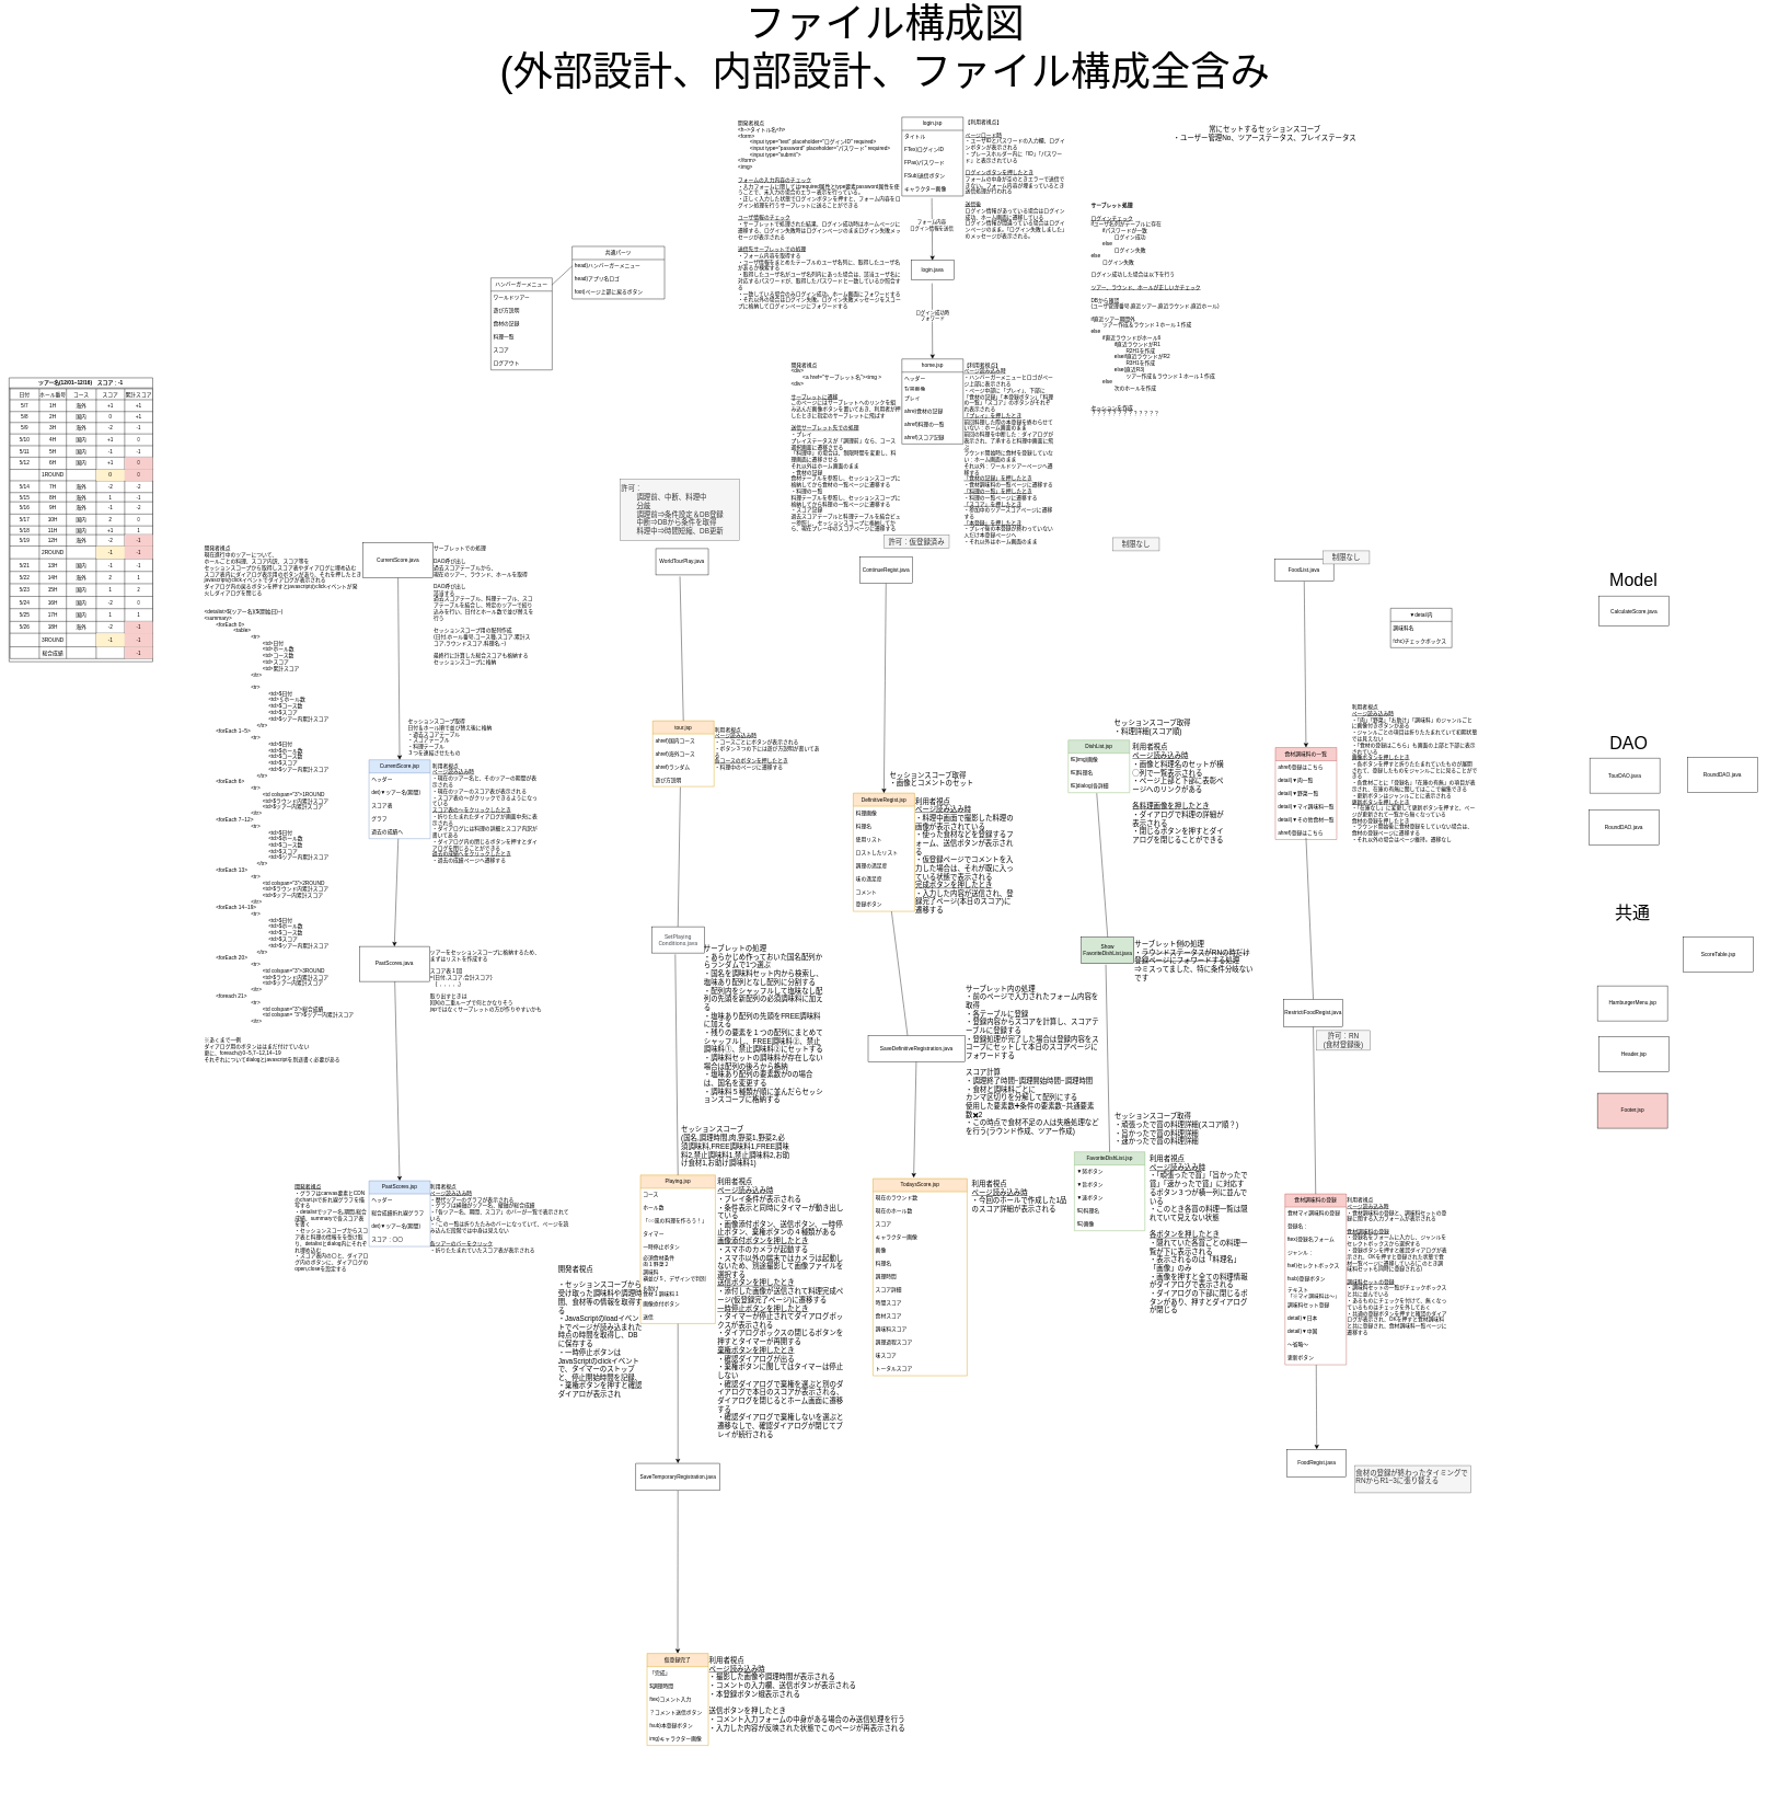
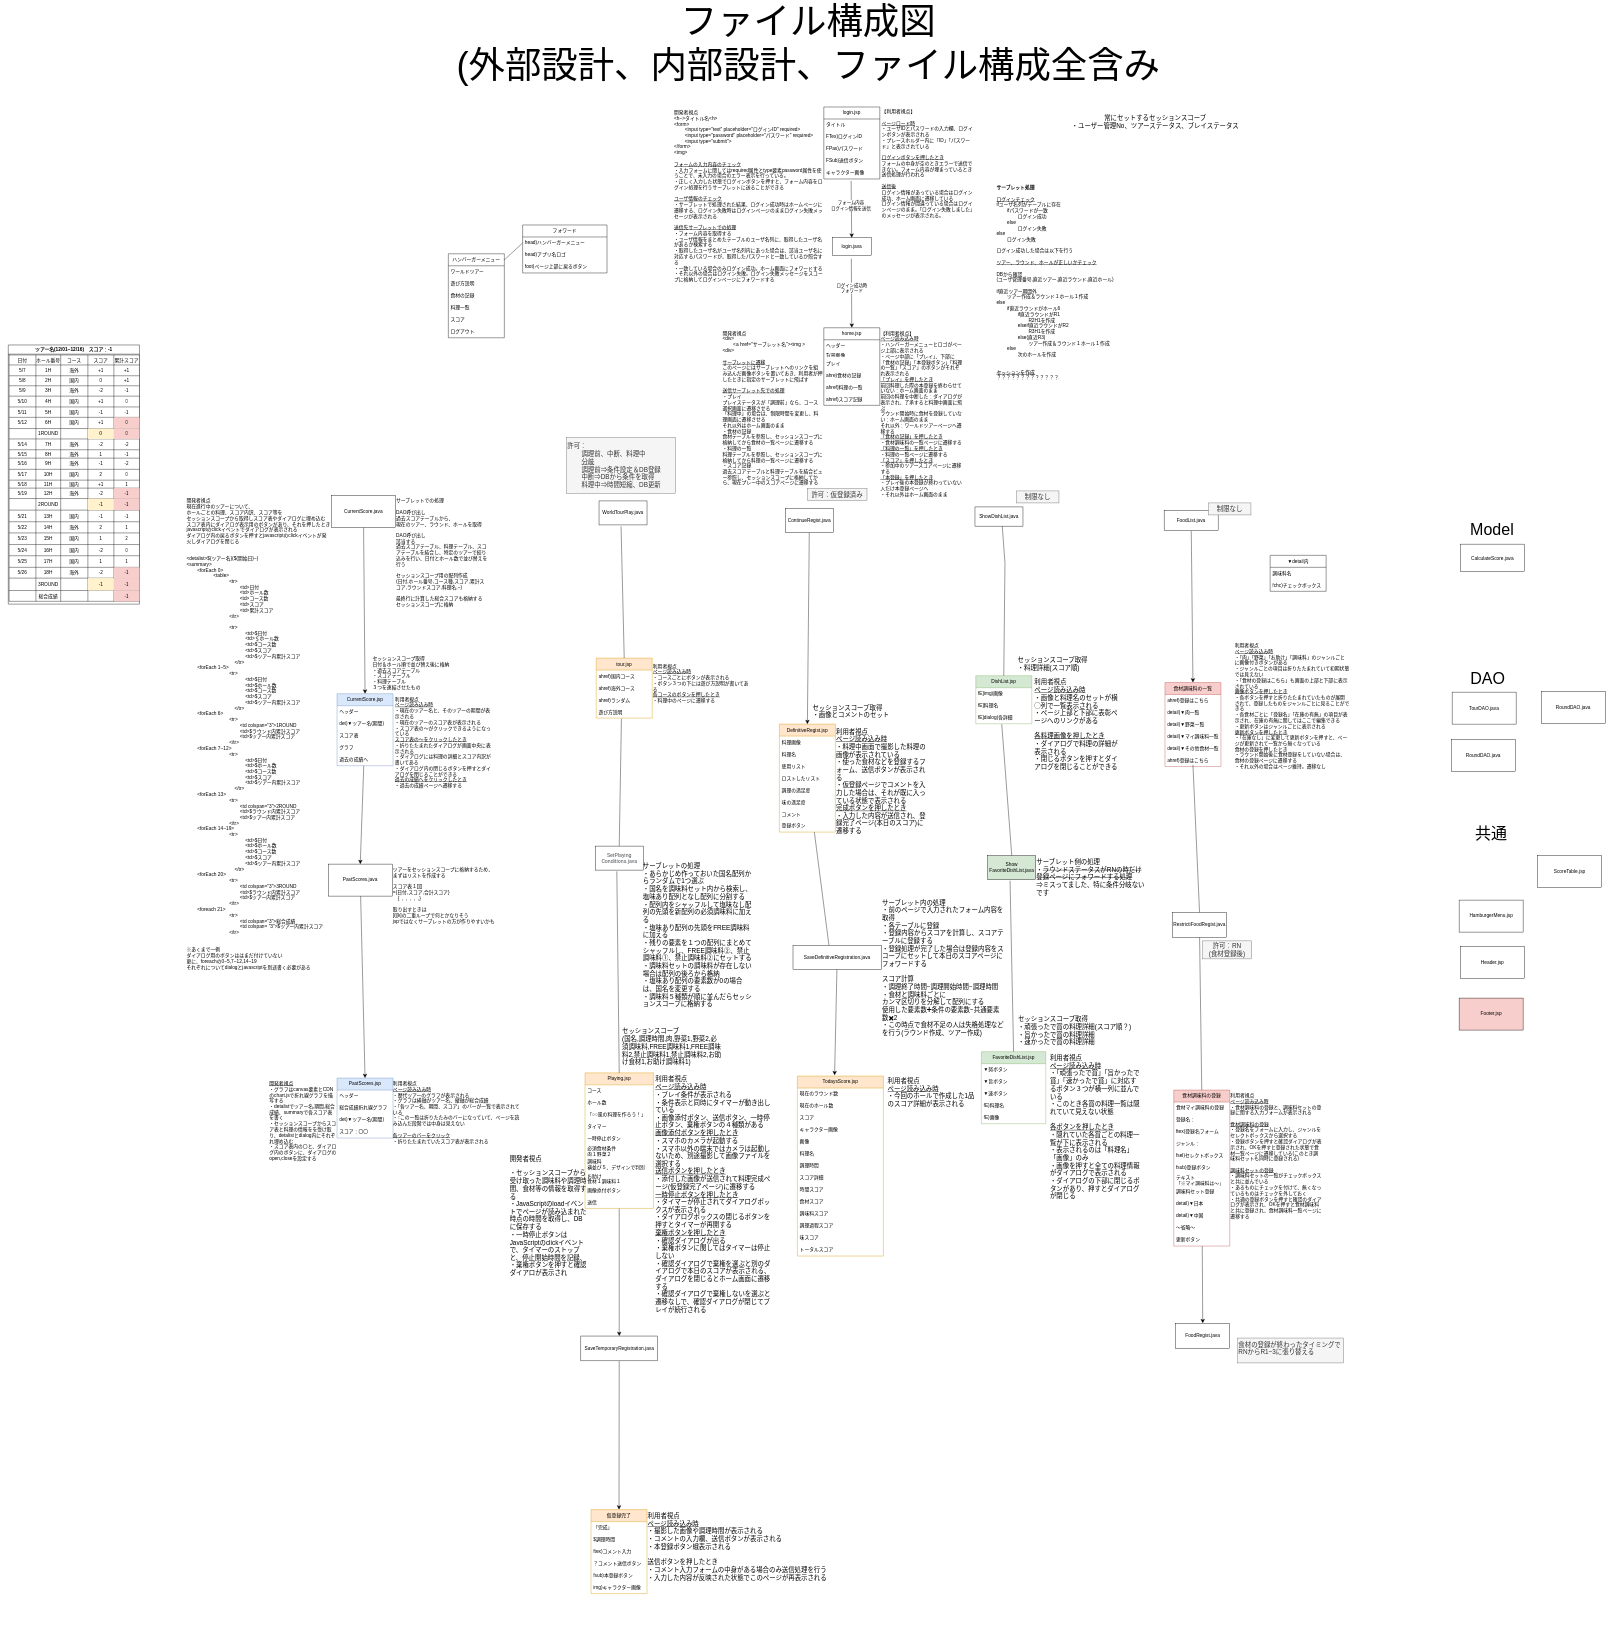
- <mxCell id="112" value="共通パーツ" style="swimlane;fontStyle=0;childLayout=stackLayout;horizontal=1;startSize=30;horizontalStack=0;resizeParent=1;resizeParentMax=0;resizeLast=0;collapsible=1;marginBottom=0;whiteSpace=wrap;html=1;" vertex="1" parent="1"><mxGeometry x="1306" y="550" width="211" height="120" as="geometry" /></mxCell>
+ <mxCell id="112" value="フォワード" style="swimlane;fontStyle=0;childLayout=stackLayout;horizontal=1;startSize=30;horizontalStack=0;resizeParent=1;resizeParentMax=0;resizeLast=0;collapsible=1;marginBottom=0;whiteSpace=wrap;html=1;" vertex="1" parent="1"><mxGeometry x="1306" y="550" width="211" height="120" as="geometry" /></mxCell>
+ <mxCell id="124" value="ShowDishList.java" style="whiteSpace=wrap;html=1;" vertex="1" parent="1"><mxGeometry x="2437" y="1255" width="120" height="48.03" as="geometry" /></mxCell>
+ <mxCell id="123" value="" style="endArrow=none;html=1;rounded=0;exitX=0.5;exitY=0;exitDx=0;exitDy=0;entryX=0.558;entryY=0.65;entryDx=0;entryDy=0;entryPerimeter=0;" edge="1" parent="1" source="58" target="124"><mxGeometry width="50" height="50" relative="1" as="geometry"><mxPoint x="1956" y="1306" as="sourcePoint" /><mxPoint x="1919" y="1323" as="targetPoint" /><Array as="points"><mxPoint x="2512" y="1395" /></Array></mxGeometry></mxCell>
